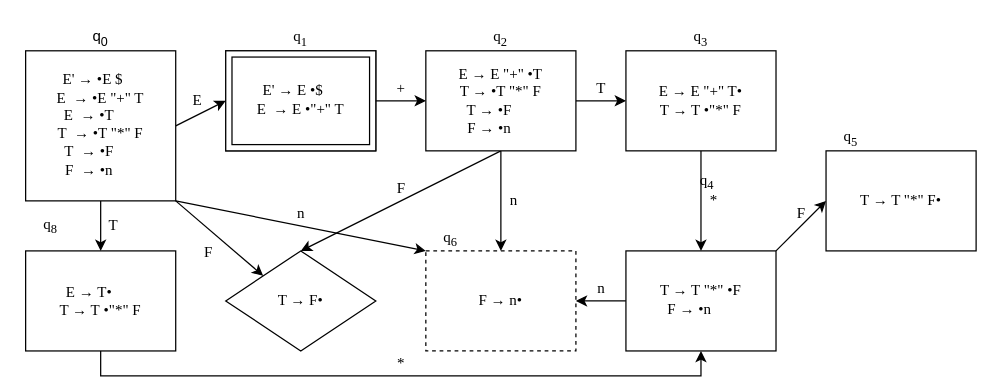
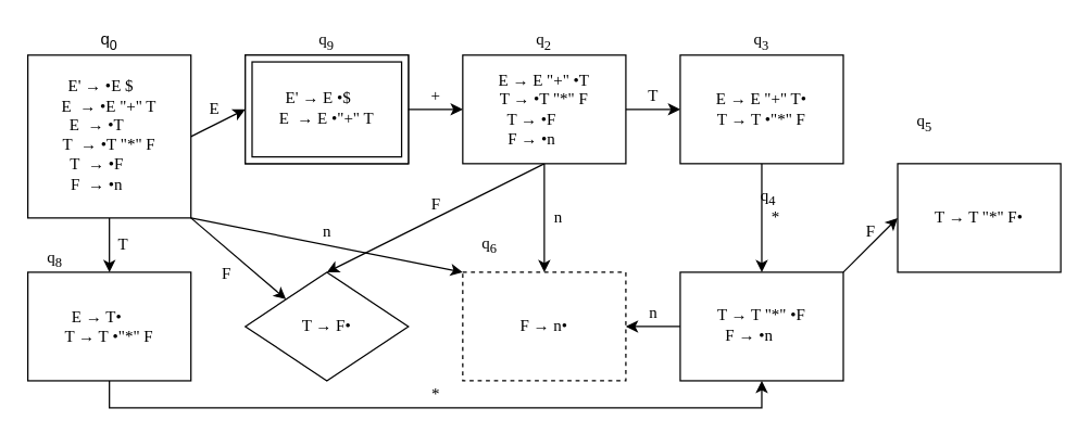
- <mxCell id="8" value="q&lt;sub&gt;1&lt;/sub&gt;" style="text;html=1;fillColor=none;align=center;verticalAlign=middle;whiteSpace=wrap;rounded=0;fontFamily=Lucida Console;fontSize=12;fontColor=#000000;labelBorderColor=none;labelBackgroundColor=none;" parent="1" vertex="1"><mxGeometry x="220" y="20" width="40" height="20" as="geometry" /></mxCell>
+ <mxCell id="8" value="q&lt;sub&gt;9&lt;/sub&gt;" style="text;html=1;fillColor=none;align=center;verticalAlign=middle;whiteSpace=wrap;rounded=0;fontFamily=Lucida Console;fontSize=12;fontColor=#000000;labelBorderColor=none;labelBackgroundColor=none;" parent="1" vertex="1"><mxGeometry x="220" y="20" width="40" height="20" as="geometry" /></mxCell>
- <mxCell id="26" value="q&lt;sub&gt;5&lt;/sub&gt;" style="text;html=1;fillColor=none;align=center;verticalAlign=middle;whiteSpace=wrap;rounded=0;fontFamily=Lucida Console;fontSize=12;fontColor=#000000;labelBorderColor=none;labelBackgroundColor=none;" parent="1" vertex="1"><mxGeometry x="660" y="100" width="40" height="20" as="geometry" /></mxCell>
+ <mxCell id="26" value="q&lt;sub&gt;5&lt;/sub&gt;" style="text;html=1;fillColor=none;align=center;verticalAlign=middle;whiteSpace=wrap;rounded=0;fontFamily=Lucida Console;fontSize=12;fontColor=#000000;labelBorderColor=none;labelBackgroundColor=none;" parent="1" vertex="1"><mxGeometry x="660" y="80" width="40" height="20" as="geometry" /></mxCell>
- <mxCell id="32" value="q&lt;sub&gt;8&lt;/sub&gt;" style="text;html=1;fillColor=none;align=center;verticalAlign=middle;whiteSpace=wrap;rounded=0;fontFamily=Lucida Console;fontSize=12;fontColor=#000000;labelBorderColor=none;labelBackgroundColor=none;" parent="1" vertex="1"><mxGeometry x="20" y="170" width="40" height="20" as="geometry" /></mxCell>
+ <mxCell id="32" value="q&lt;sub&gt;8&lt;/sub&gt;" style="text;html=1;fillColor=none;align=center;verticalAlign=middle;whiteSpace=wrap;rounded=0;fontFamily=Lucida Console;fontSize=12;fontColor=#000000;labelBorderColor=none;labelBackgroundColor=none;" parent="1" vertex="1"><mxGeometry x="20" y="180" width="40" height="20" as="geometry" /></mxCell>
- <mxCell id="28" value="q&lt;sub&gt;6&lt;/sub&gt;" style="text;html=1;fillColor=none;align=center;verticalAlign=middle;whiteSpace=wrap;rounded=0;fontFamily=Lucida Console;fontSize=12;fontColor=#000000;labelBorderColor=none;labelBackgroundColor=none;" parent="1" vertex="1"><mxGeometry x="340" y="180" width="40" height="20" as="geometry" /></mxCell>
+ <mxCell id="28" value="q&lt;sub&gt;6&lt;/sub&gt;" style="text;html=1;fillColor=none;align=center;verticalAlign=middle;whiteSpace=wrap;rounded=0;fontFamily=Lucida Console;fontSize=12;fontColor=#000000;labelBorderColor=none;labelBackgroundColor=none;" parent="1" vertex="1"><mxGeometry x="340" y="170" width="40" height="20" as="geometry" /></mxCell>
